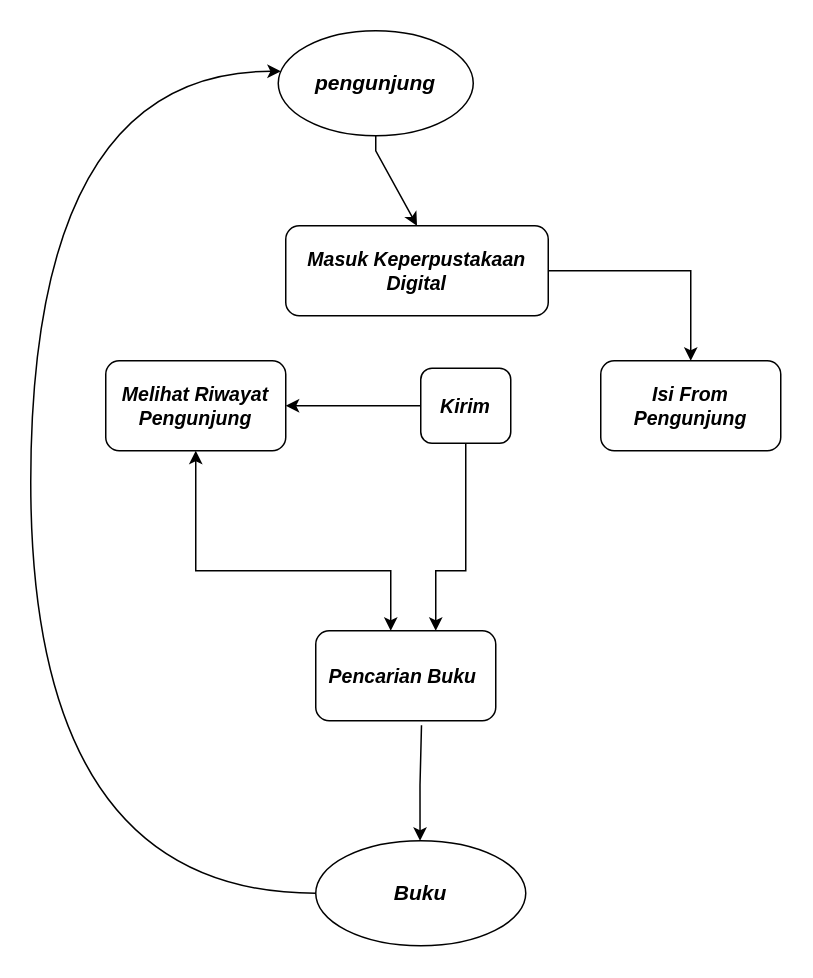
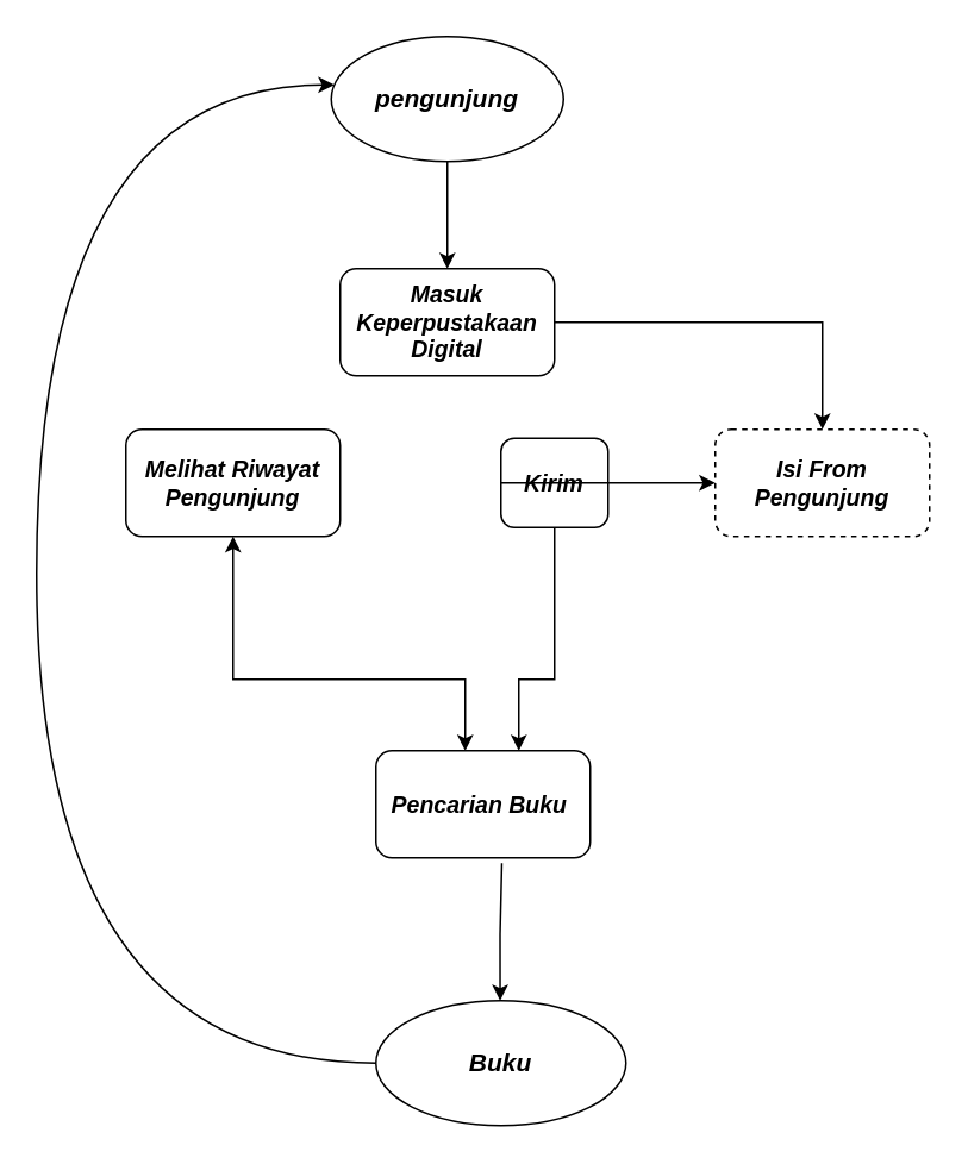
- <mxCell id="4" value="&lt;b&gt;&lt;i&gt;&lt;font style=&quot;font-size: 13px;&quot;&gt;Masuk Keperpustakaan Digital&lt;/font&gt;&lt;/i&gt;&lt;/b&gt;" style="rounded=1;whiteSpace=wrap;html=1;" vertex="1" parent="1"><mxGeometry x="190" y="150" width="175" height="60" as="geometry" /></mxCell>
+ <mxCell id="4" value="&lt;b&gt;&lt;i&gt;&lt;font style=&quot;font-size: 13px;&quot;&gt;Masuk Keperpustakaan Digital&lt;/font&gt;&lt;/i&gt;&lt;/b&gt;" style="rounded=1;whiteSpace=wrap;html=1;" vertex="1" parent="1"><mxGeometry x="190" y="150" width="120" height="60" as="geometry" /></mxCell>
- <mxCell id="12" value="" style="endArrow=classic;html=1;rounded=0;entryX=1;entryY=0.5;entryDx=0;entryDy=0;exitX=0;exitY=0.5;exitDx=0;exitDy=0;" edge="1" parent="1" source="11" target="6"><mxGeometry width="50" height="50" relative="1" as="geometry"><mxPoint x="250" y="290" as="sourcePoint" /><mxPoint x="300" y="240" as="targetPoint" /></mxGeometry></mxCell>
+ <mxCell id="12" value="" style="endArrow=classic;html=1;rounded=0;exitX=0;exitY=0.5;exitDx=0;exitDy=0;" edge="1" parent="1" source="11" target="8"><mxGeometry width="50" height="50" relative="1" as="geometry"><mxPoint x="250" y="290" as="sourcePoint" /><mxPoint x="300" y="240" as="targetPoint" /></mxGeometry></mxCell>
- <mxCell id="8" value="&lt;font style=&quot;font-size: 13px;&quot;&gt;&lt;b&gt;&lt;i&gt;Isi From Pengunjung&lt;/i&gt;&lt;/b&gt;&lt;/font&gt;" style="whiteSpace=wrap;html=1;rounded=1;" vertex="1" parent="1"><mxGeometry x="400" y="240" width="120" height="60" as="geometry" /></mxCell>
+ <mxCell id="8" value="&lt;font style=&quot;font-size: 13px;&quot;&gt;&lt;b&gt;&lt;i&gt;Isi From Pengunjung&lt;/i&gt;&lt;/b&gt;&lt;/font&gt;" style="whiteSpace=wrap;html=1;rounded=1;dashed=1;" vertex="1" parent="1"><mxGeometry x="400" y="240" width="120" height="60" as="geometry" /></mxCell>
